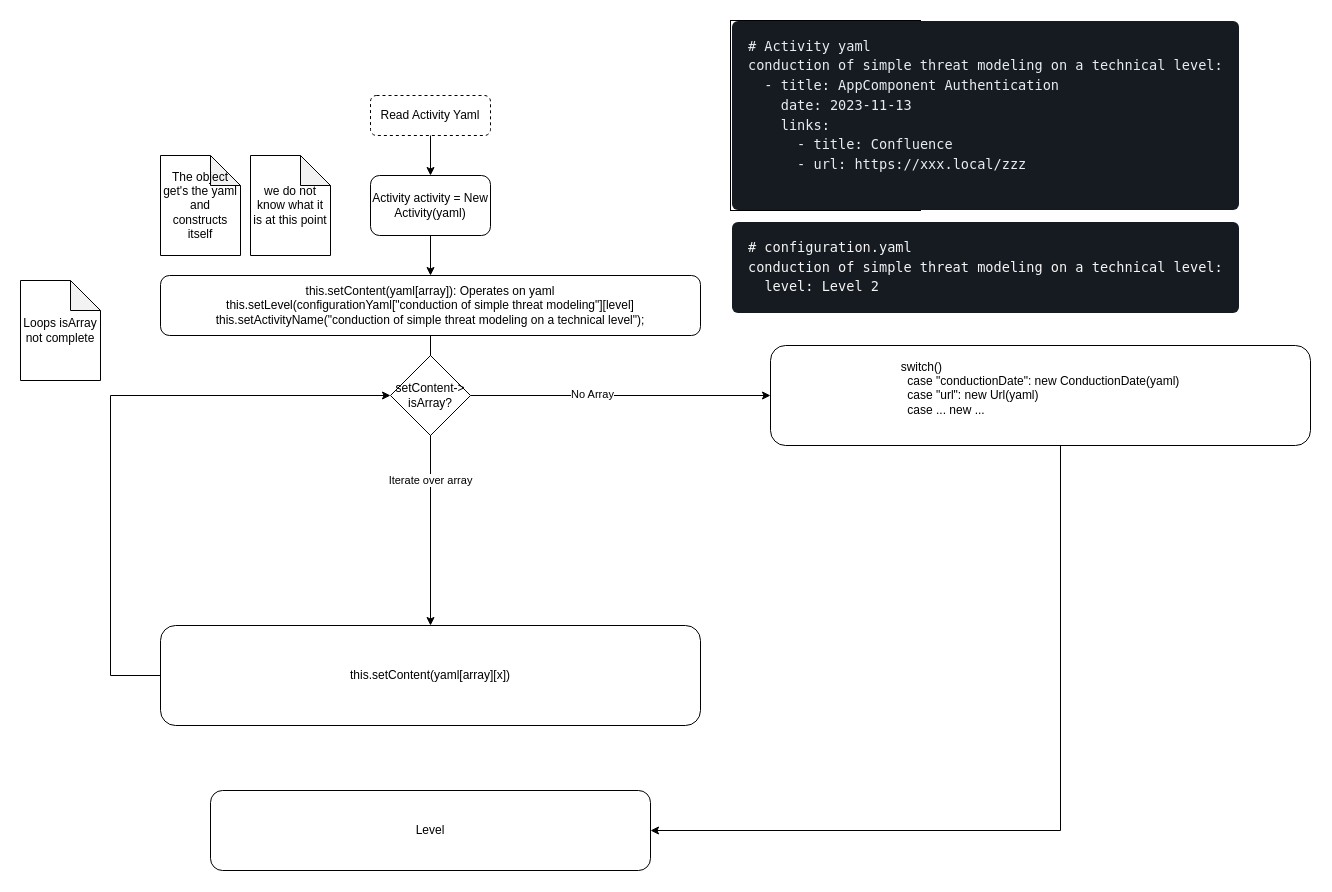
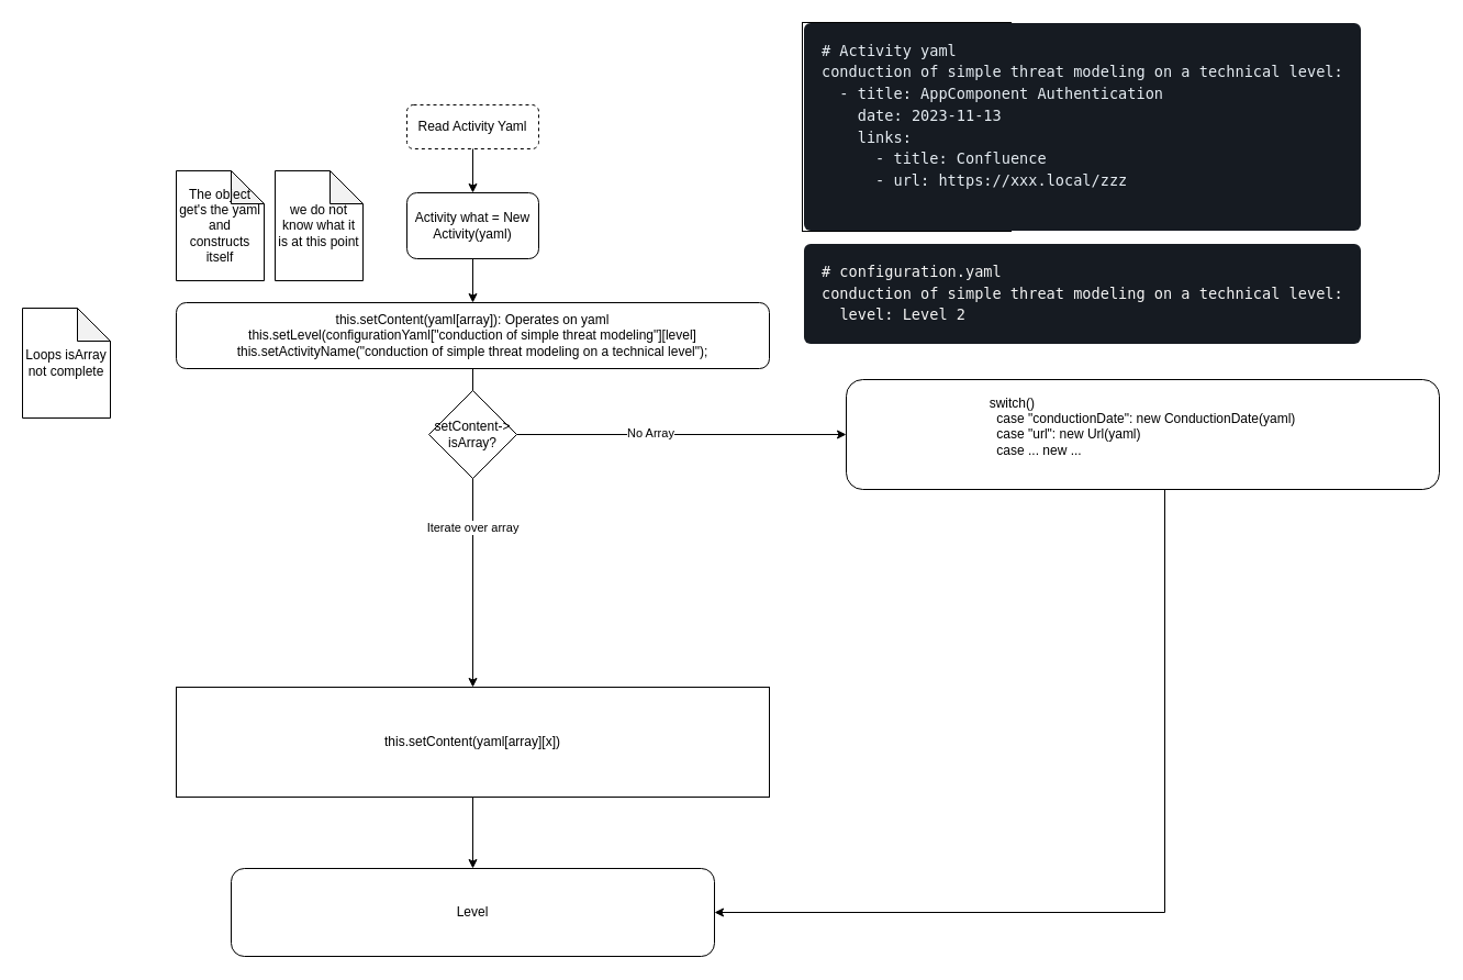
- <mxCell id="5" value="Activity activity = New Activity(yaml)" style="rounded=1;whiteSpace=wrap;html=1;" parent="1" vertex="1"><mxGeometry x="370" y="175" width="120" height="60" as="geometry" /></mxCell>
+ <mxCell id="5" value="Activity what = New Activity(yaml)" style="rounded=1;whiteSpace=wrap;html=1;" parent="1" vertex="1"><mxGeometry x="370" y="175" width="120" height="60" as="geometry" /></mxCell>
- <mxCell id="6" style="edgeStyle=orthogonalEdgeStyle;rounded=0;orthogonalLoop=1;jettySize=auto;html=1;entryX=0;entryY=0.5;entryDx=0;entryDy=0;" edge="1" parent="1" source="7" target="18"><mxGeometry relative="1" as="geometry"><Array as="points"><mxPoint x="110" y="675" /><mxPoint x="110" y="395" /></Array></mxGeometry></mxCell>
- <mxCell id="7" value="this.setContent(yaml[array][x])" style="rounded=1;whiteSpace=wrap;html=1;" parent="1" vertex="1"><mxGeometry x="160" y="625" width="540" height="100" as="geometry" /></mxCell>
+ <mxCell id="7" value="this.setContent(yaml[array][x])" style="whiteSpace=wrap;html=1;rounded=0;" parent="1" vertex="1"><mxGeometry x="160" y="625" width="540" height="100" as="geometry" /></mxCell>
+ <mxCell id="10" value="" style="endArrow=classic;html=1;rounded=0;exitX=0.5;exitY=1;exitDx=0;exitDy=0;entryX=0.5;entryY=0;entryDx=0;entryDy=0;" parent="1" source="7" target="9" edge="1"><mxGeometry width="50" height="50" relative="1" as="geometry"><mxPoint x="770" y="775" as="sourcePoint" /><mxPoint x="820" y="725" as="targetPoint" /></mxGeometry></mxCell>
